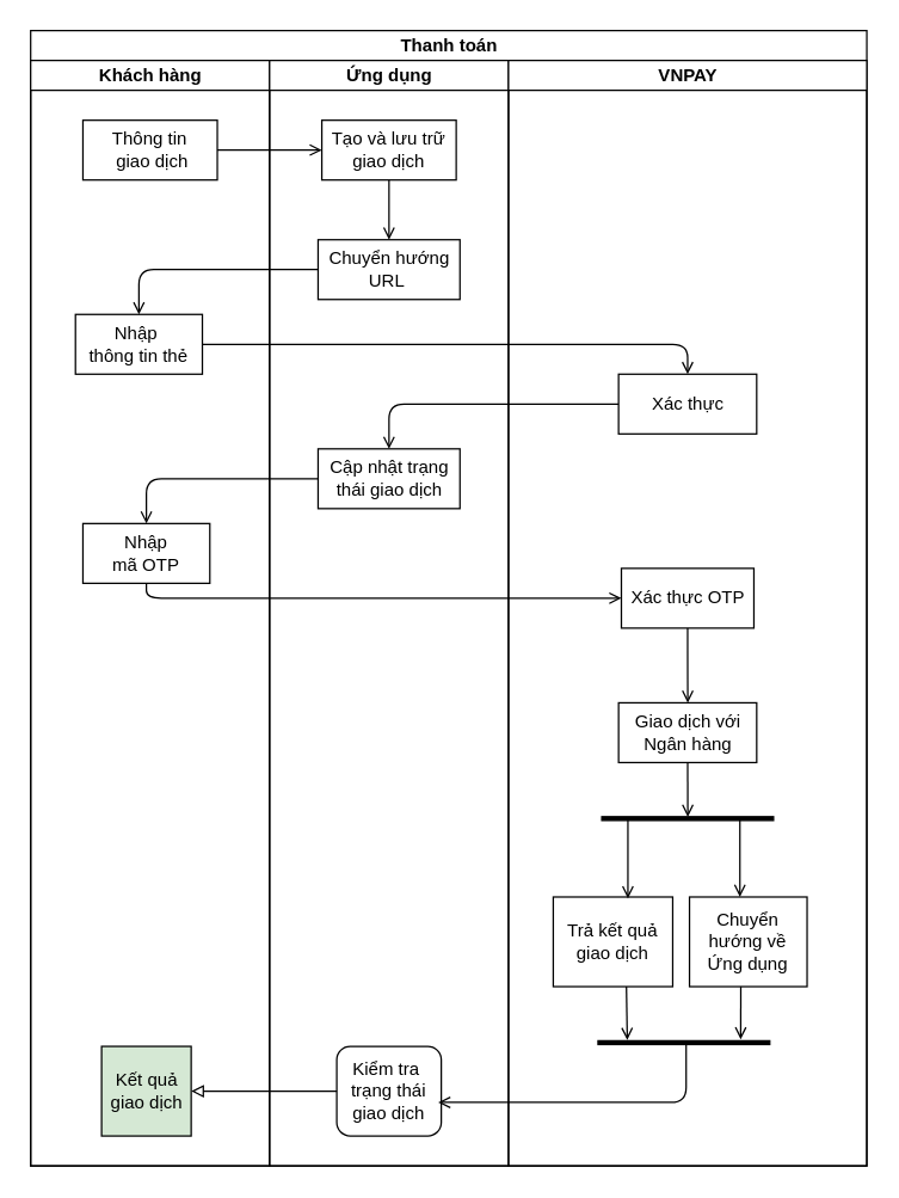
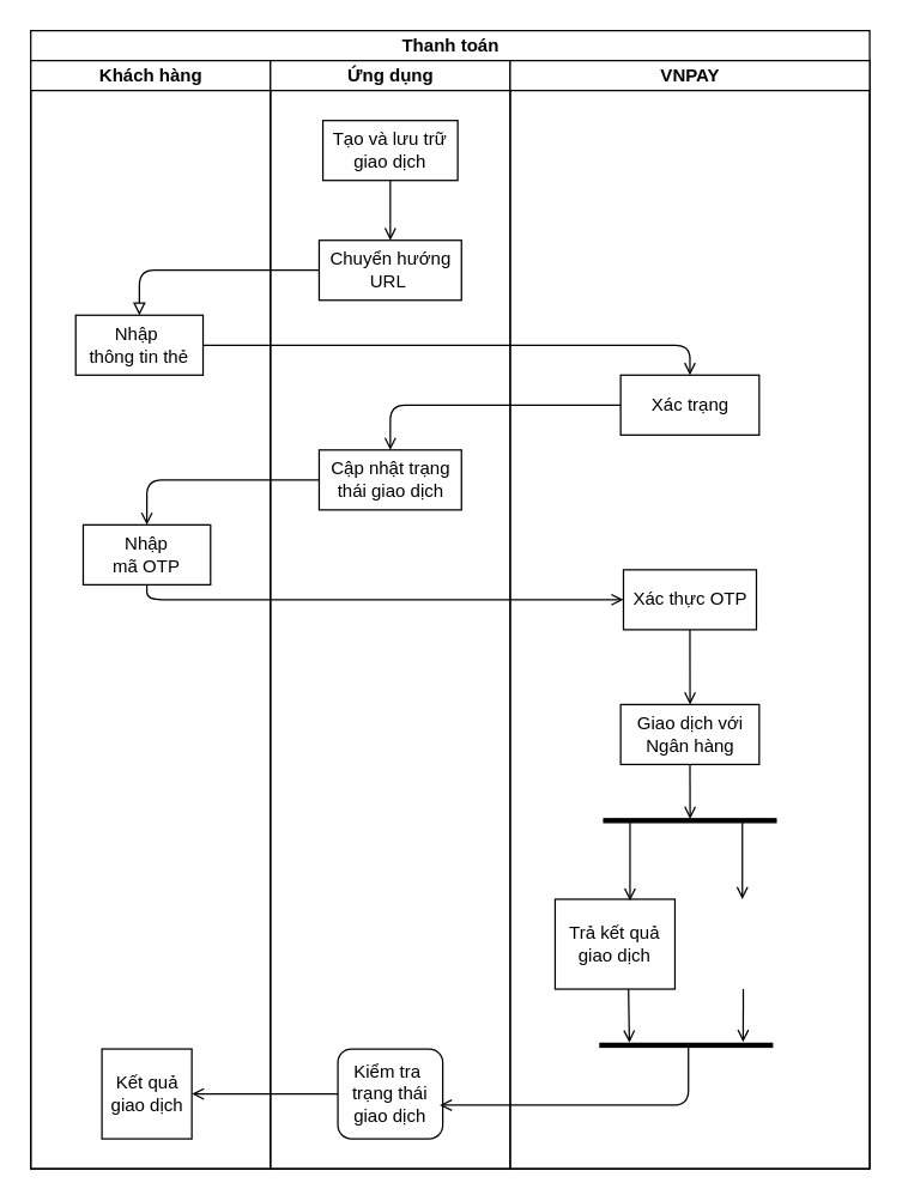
- <mxCell id="4" value="Thông tin&lt;div&gt;&amp;nbsp;giao dịch&lt;/div&gt;" style="html=1;dashed=0;whiteSpace=wrap;rounded=0;" vertex="1" parent="3"><mxGeometry x="35" y="40" width="90" height="40" as="geometry" /></mxCell>
- <mxCell id="14" style="edgeStyle=orthogonalEdgeStyle;rounded=0;orthogonalLoop=1;jettySize=auto;html=1;exitX=1;exitY=0.5;exitDx=0;exitDy=0;entryX=0;entryY=0.5;entryDx=0;entryDy=0;endArrow=open;endFill=0;" edge="1" parent="2" source="4" target="10"><mxGeometry relative="1" as="geometry" /></mxCell>
- <mxCell id="15" style="edgeStyle=orthogonalEdgeStyle;orthogonalLoop=1;jettySize=auto;html=1;exitX=0;exitY=0.5;exitDx=0;exitDy=0;entryX=0.5;entryY=0;entryDx=0;entryDy=0;rounded=1;curved=0;endArrow=open;endFill=0;" edge="1" parent="2" source="11" target="5"><mxGeometry relative="1" as="geometry" /></mxCell>
+ <mxCell id="15" style="edgeStyle=orthogonalEdgeStyle;orthogonalLoop=1;jettySize=auto;html=1;exitX=0;exitY=0.5;exitDx=0;exitDy=0;entryX=0.5;entryY=0;entryDx=0;entryDy=0;rounded=1;curved=0;endArrow=block;endFill=0;" edge="1" parent="2" source="11" target="5"><mxGeometry relative="1" as="geometry" /></mxCell>
- <mxCell id="21" value="Xác thực" style="html=1;dashed=0;whiteSpace=wrap;rounded=0;" vertex="1" parent="20"><mxGeometry x="73.75" y="210" width="92.5" height="40" as="geometry" /></mxCell>
+ <mxCell id="21" value="Xác trạng" style="html=1;dashed=0;whiteSpace=wrap;rounded=0;" vertex="1" parent="20"><mxGeometry x="73.75" y="210" width="92.5" height="40" as="geometry" /></mxCell>
- <mxCell id="27" value="Chuyển hướng về Ứng dụng" style="html=1;dashed=0;whiteSpace=wrap;rounded=0;" vertex="1" parent="20"><mxGeometry x="121.25" y="560" width="78.75" height="60" as="geometry" /></mxCell>
- <mxCell id="7" value="Kết quả giao dịch" style="html=1;dashed=0;whiteSpace=wrap;rounded=0;fillColor=#d5e8d4;" vertex="1" parent="3"><mxGeometry x="47.5" y="660" width="60" height="60" as="geometry" /></mxCell>
+ <mxCell id="7" value="Kết quả giao dịch" style="html=1;dashed=0;whiteSpace=wrap;rounded=0;" vertex="1" parent="3"><mxGeometry x="47.5" y="660" width="60" height="60" as="geometry" /></mxCell>
- <mxCell id="34" style="edgeStyle=orthogonalEdgeStyle;orthogonalLoop=1;jettySize=auto;html=1;exitX=0;exitY=0.5;exitDx=0;exitDy=0;entryX=1;entryY=0.5;entryDx=0;entryDy=0;endArrow=block;endFill=0;" edge="1" parent="2" source="13" target="7"><mxGeometry relative="1" as="geometry" /></mxCell>
+ <mxCell id="34" style="edgeStyle=orthogonalEdgeStyle;orthogonalLoop=1;jettySize=auto;html=1;exitX=0;exitY=0.5;exitDx=0;exitDy=0;entryX=1;entryY=0.5;entryDx=0;entryDy=0;endArrow=open;endFill=0;" edge="1" parent="2" source="13" target="7"><mxGeometry relative="1" as="geometry" /></mxCell>
